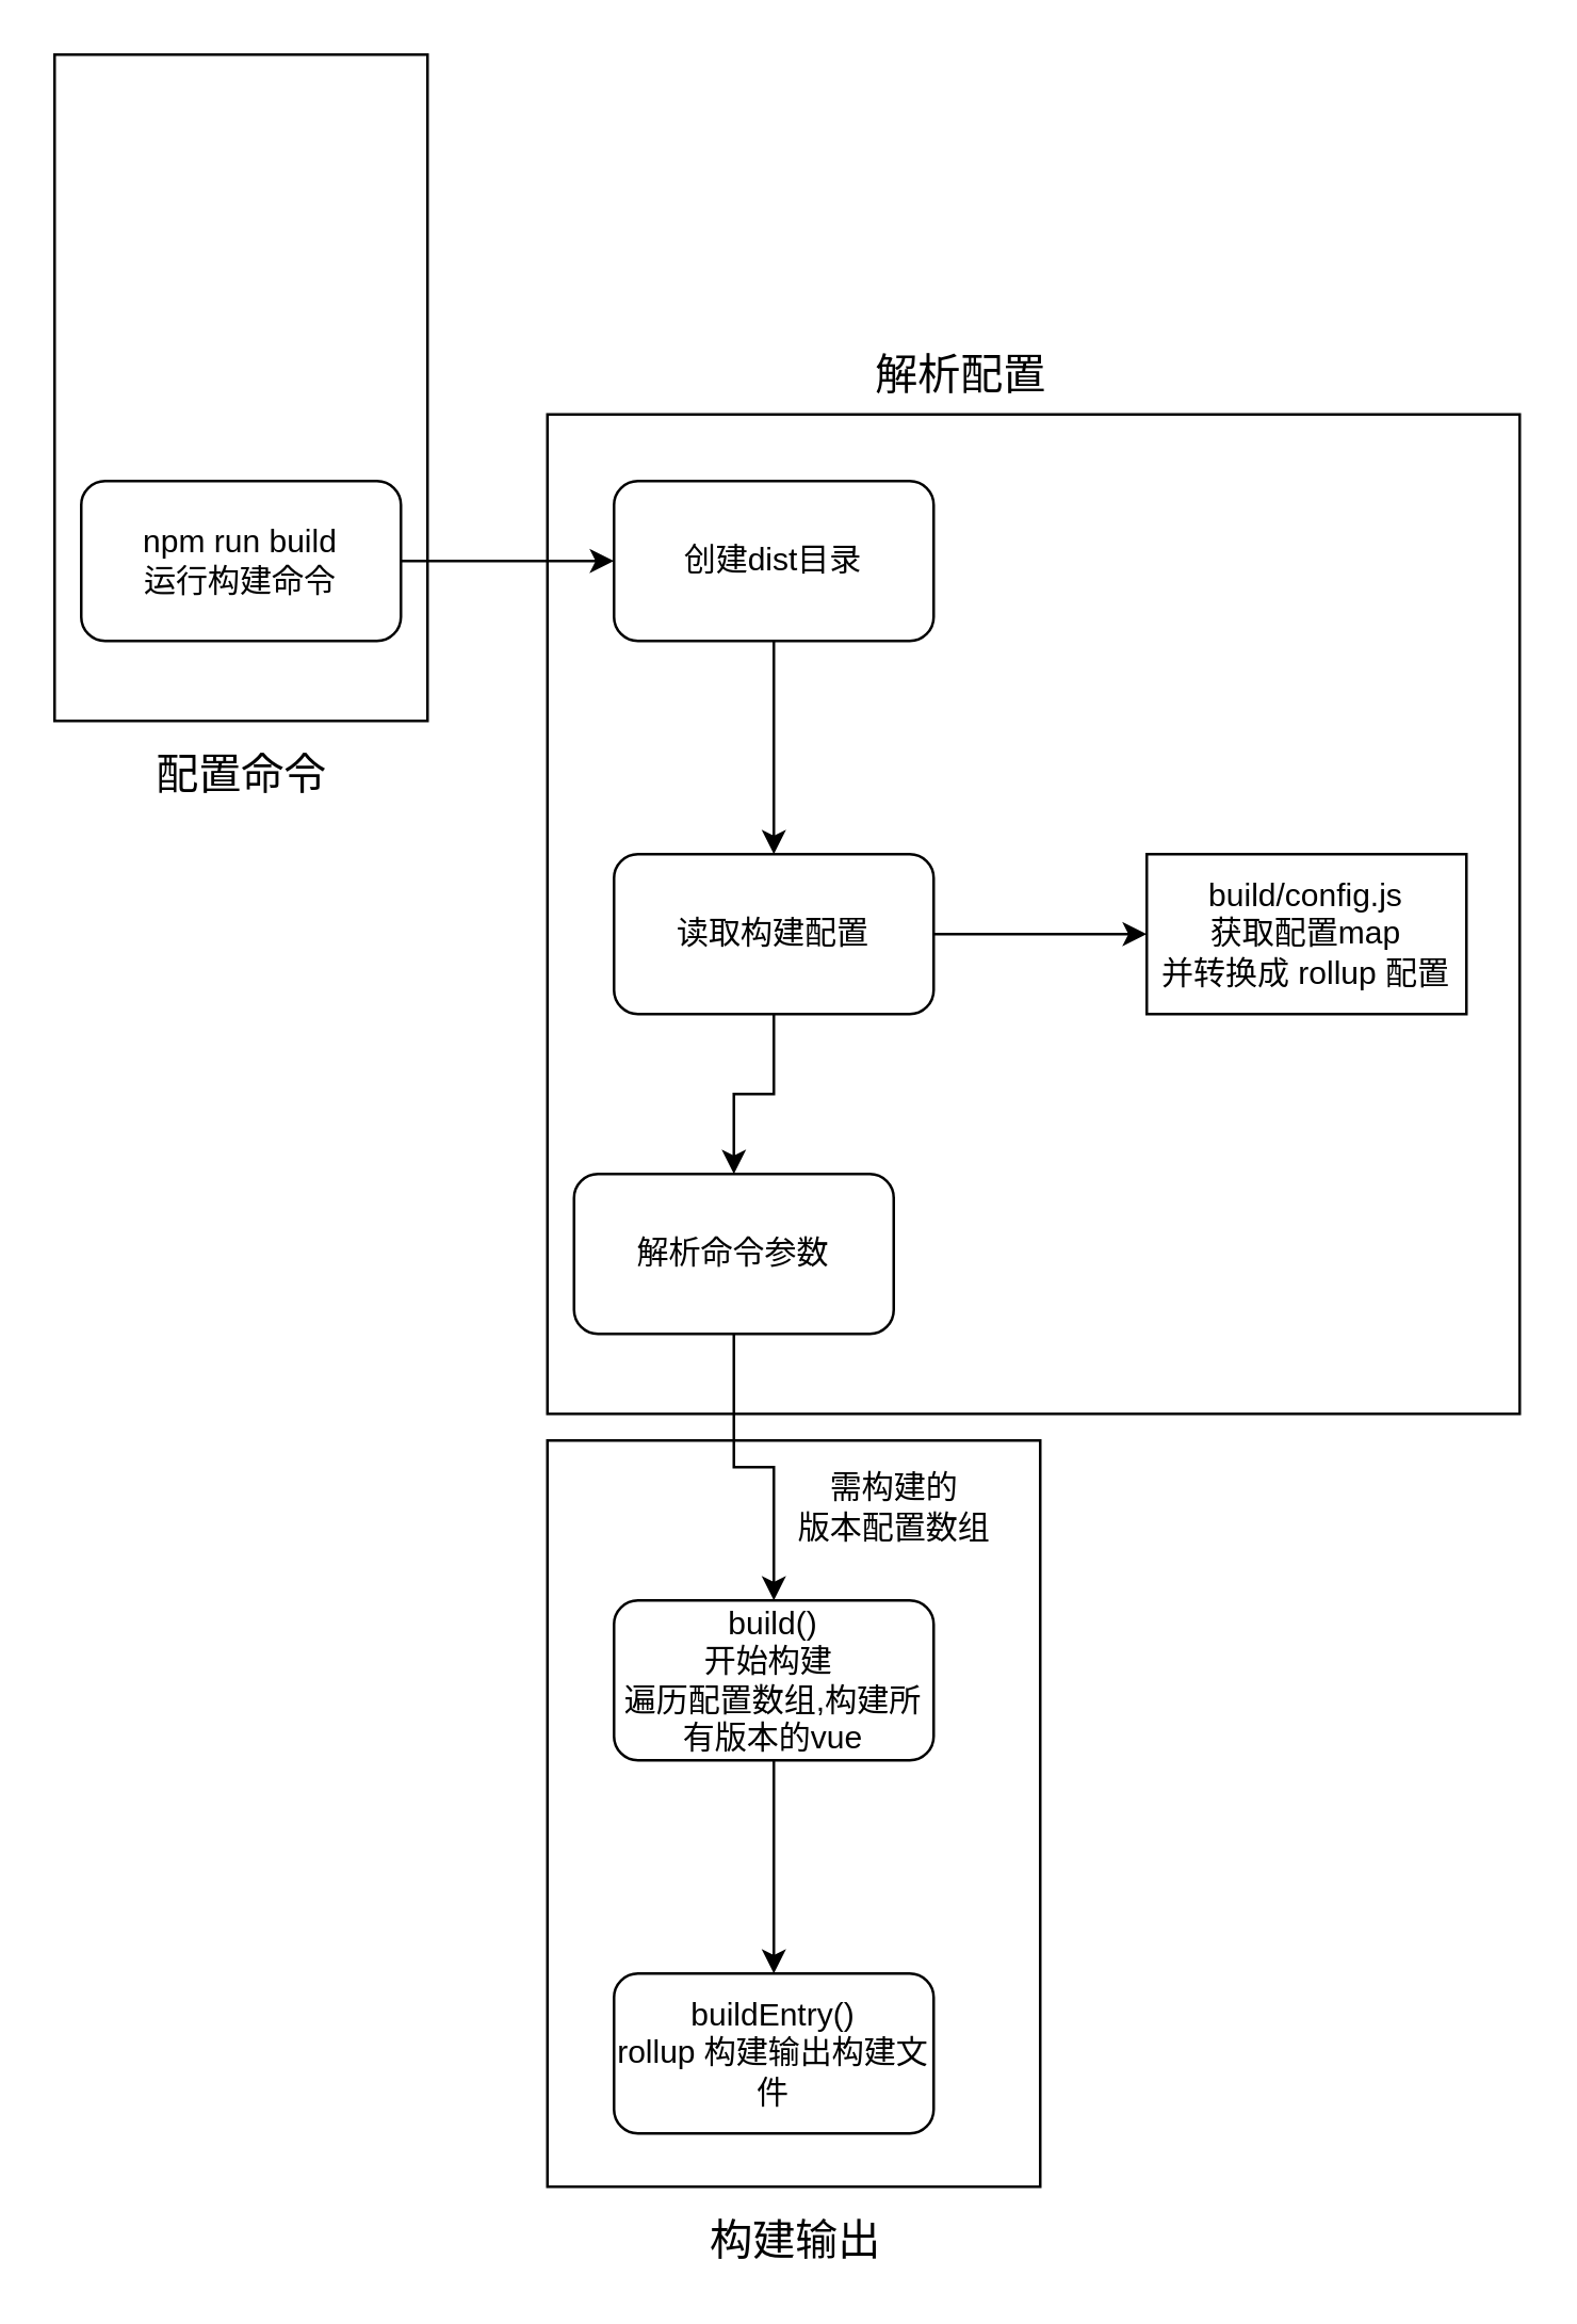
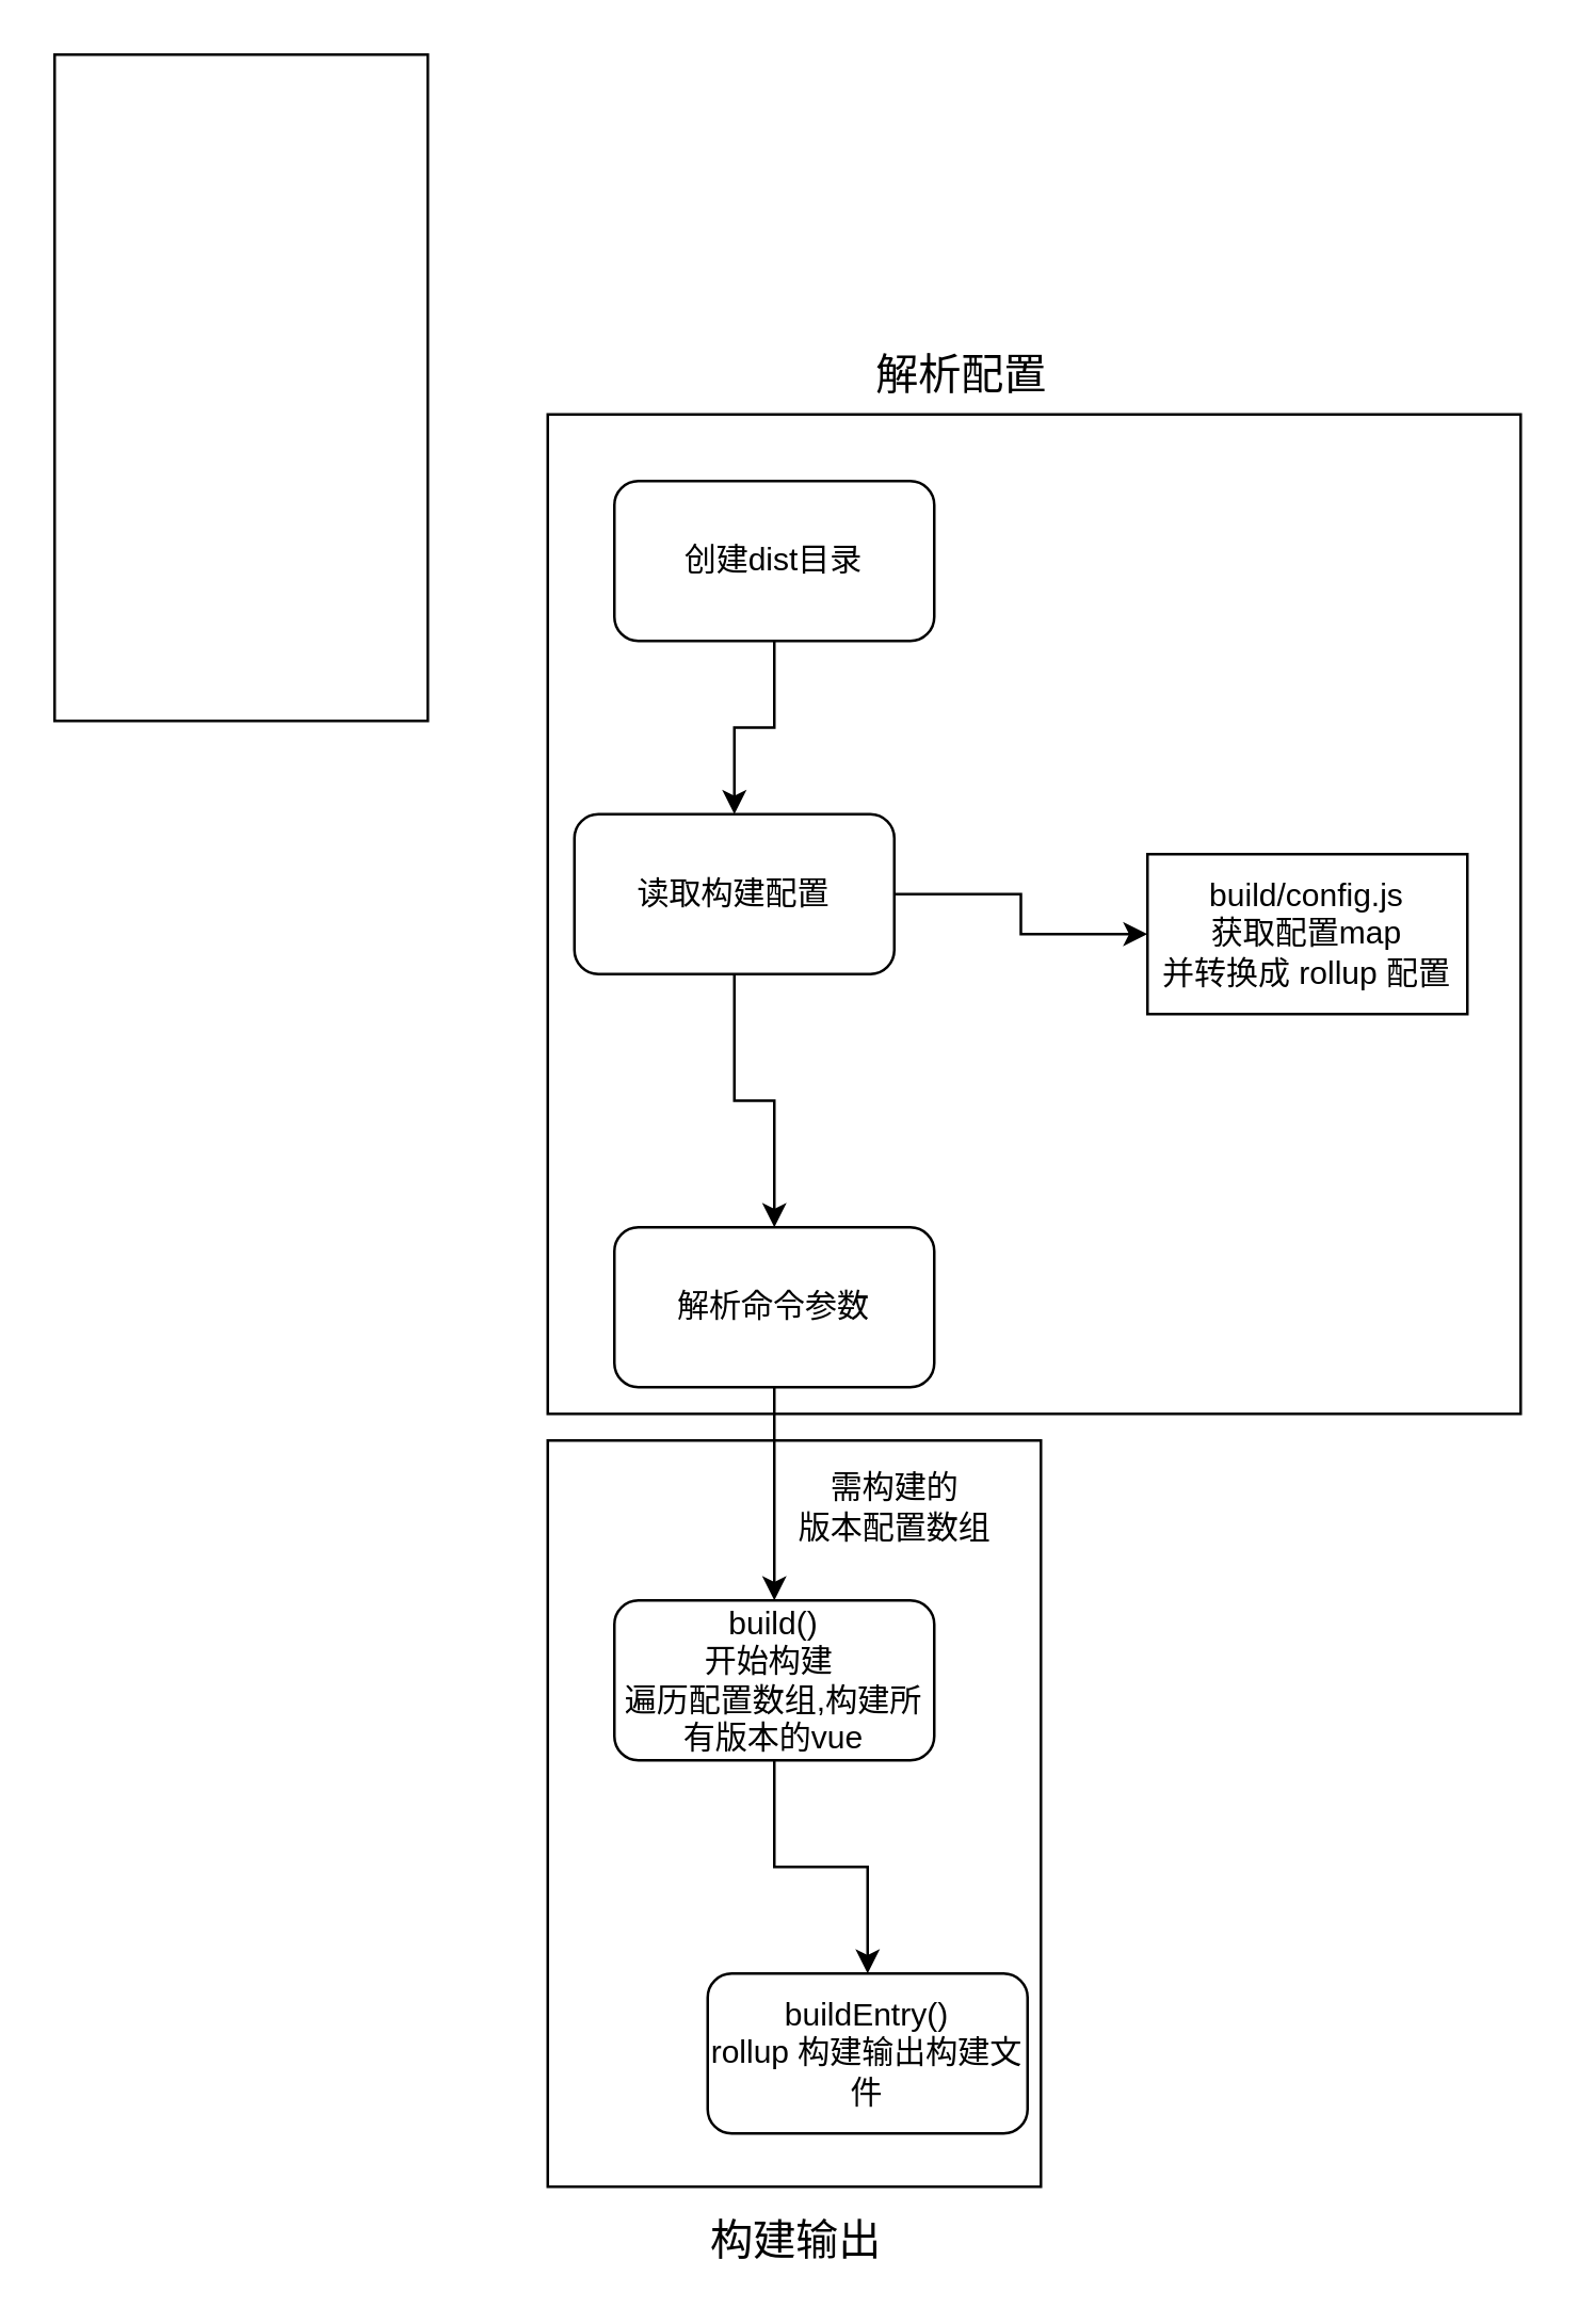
- <mxCell id="6" value="npm run build&lt;br&gt;运行构建命令" style="whiteSpace=wrap;html=1;rounded=1;" vertex="1" parent="1"><mxGeometry x="30" y="180" width="120" height="60" as="geometry" /></mxCell>
- <mxCell id="5" value="" style="edgeStyle=orthogonalEdgeStyle;rounded=0;orthogonalLoop=1;jettySize=auto;html=1;" edge="1" parent="1" source="6" target="8"><mxGeometry relative="1" as="geometry" /></mxCell>
- <mxCell id="19" value="&lt;font style=&quot;font-size: 16px&quot;&gt;配置命令&lt;/font&gt;" style="text;html=1;align=center;verticalAlign=middle;resizable=0;points=[];autosize=1;strokeColor=none;" vertex="1" parent="1"><mxGeometry x="50" y="280" width="80" height="20" as="geometry" /></mxCell>
- <mxCell id="11" value="读取构建配置" style="whiteSpace=wrap;html=1;rounded=1;" vertex="1" parent="1"><mxGeometry x="230" y="320" width="120" height="60" as="geometry" /></mxCell>
+ <mxCell id="11" value="读取构建配置" style="whiteSpace=wrap;html=1;rounded=1;" vertex="1" parent="1"><mxGeometry x="215" y="305" width="120" height="60" as="geometry" /></mxCell>
- <mxCell id="14" value="解析命令参数" style="whiteSpace=wrap;html=1;rounded=1;" vertex="1" parent="1"><mxGeometry x="215" y="440" width="120" height="60" as="geometry" /></mxCell>
+ <mxCell id="14" value="解析命令参数" style="whiteSpace=wrap;html=1;rounded=1;" vertex="1" parent="1"><mxGeometry x="230" y="460" width="120" height="60" as="geometry" /></mxCell>
- <mxCell id="18" value="buildEntry()&lt;br&gt;rollup 构建输出构建文件" style="whiteSpace=wrap;html=1;rounded=1;" vertex="1" parent="1"><mxGeometry x="230" y="740" width="120" height="60" as="geometry" /></mxCell>
+ <mxCell id="18" value="buildEntry()&lt;br&gt;rollup 构建输出构建文件" style="whiteSpace=wrap;html=1;rounded=1;" vertex="1" parent="1"><mxGeometry x="265" y="740" width="120" height="60" as="geometry" /></mxCell>
